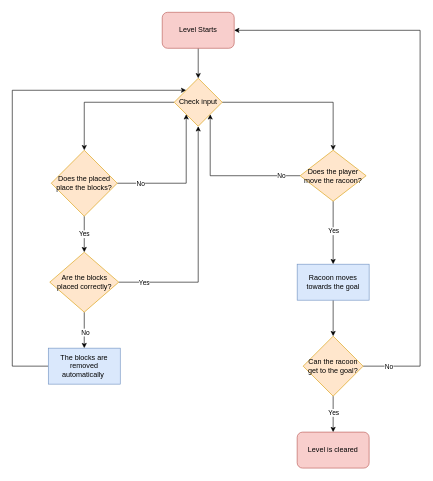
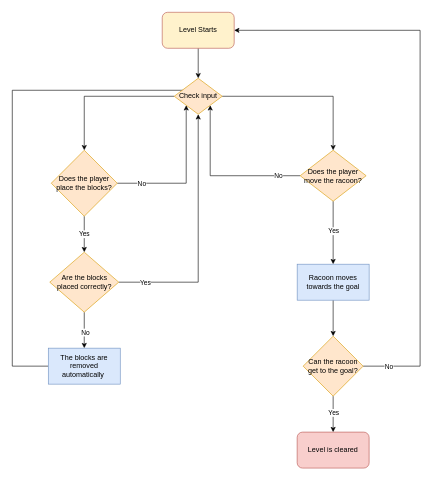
- <mxCell id="3" value="Level Starts" style="rounded=1;whiteSpace=wrap;html=1;fillColor=#f8cecc;strokeColor=#b85450;" vertex="1" parent="1"><mxGeometry x="270" y="20" width="120" height="60" as="geometry" /></mxCell>
+ <mxCell id="3" value="Level Starts" style="rounded=1;whiteSpace=wrap;html=1;fillColor=#fff2cc;strokeColor=#b85450;" vertex="1" parent="1"><mxGeometry x="270" y="20" width="120" height="60" as="geometry" /></mxCell>
- <mxCell id="30" value="Check input" style="rhombus;whiteSpace=wrap;html=1;fillColor=#ffe6cc;strokeColor=#d79b00;" vertex="1" parent="1"><mxGeometry x="290" y="130" width="80" height="80" as="geometry" /></mxCell>
+ <mxCell id="30" value="Check input" style="rhombus;whiteSpace=wrap;html=1;fillColor=#ffe6cc;strokeColor=#d79b00;" vertex="1" parent="1"><mxGeometry x="290" y="130" width="80" height="60" as="geometry" /></mxCell>
- <mxCell id="22" value="Does the placed place the blocks?" style="rhombus;whiteSpace=wrap;html=1;fillColor=#ffe6cc;strokeColor=#d79b00;" vertex="1" parent="1"><mxGeometry x="85" y="250" width="110" height="110" as="geometry" /></mxCell>
+ <mxCell id="22" value="Does the player place the blocks?" style="rhombus;whiteSpace=wrap;html=1;fillColor=#ffe6cc;strokeColor=#d79b00;" vertex="1" parent="1"><mxGeometry x="85" y="250" width="110" height="110" as="geometry" /></mxCell>
